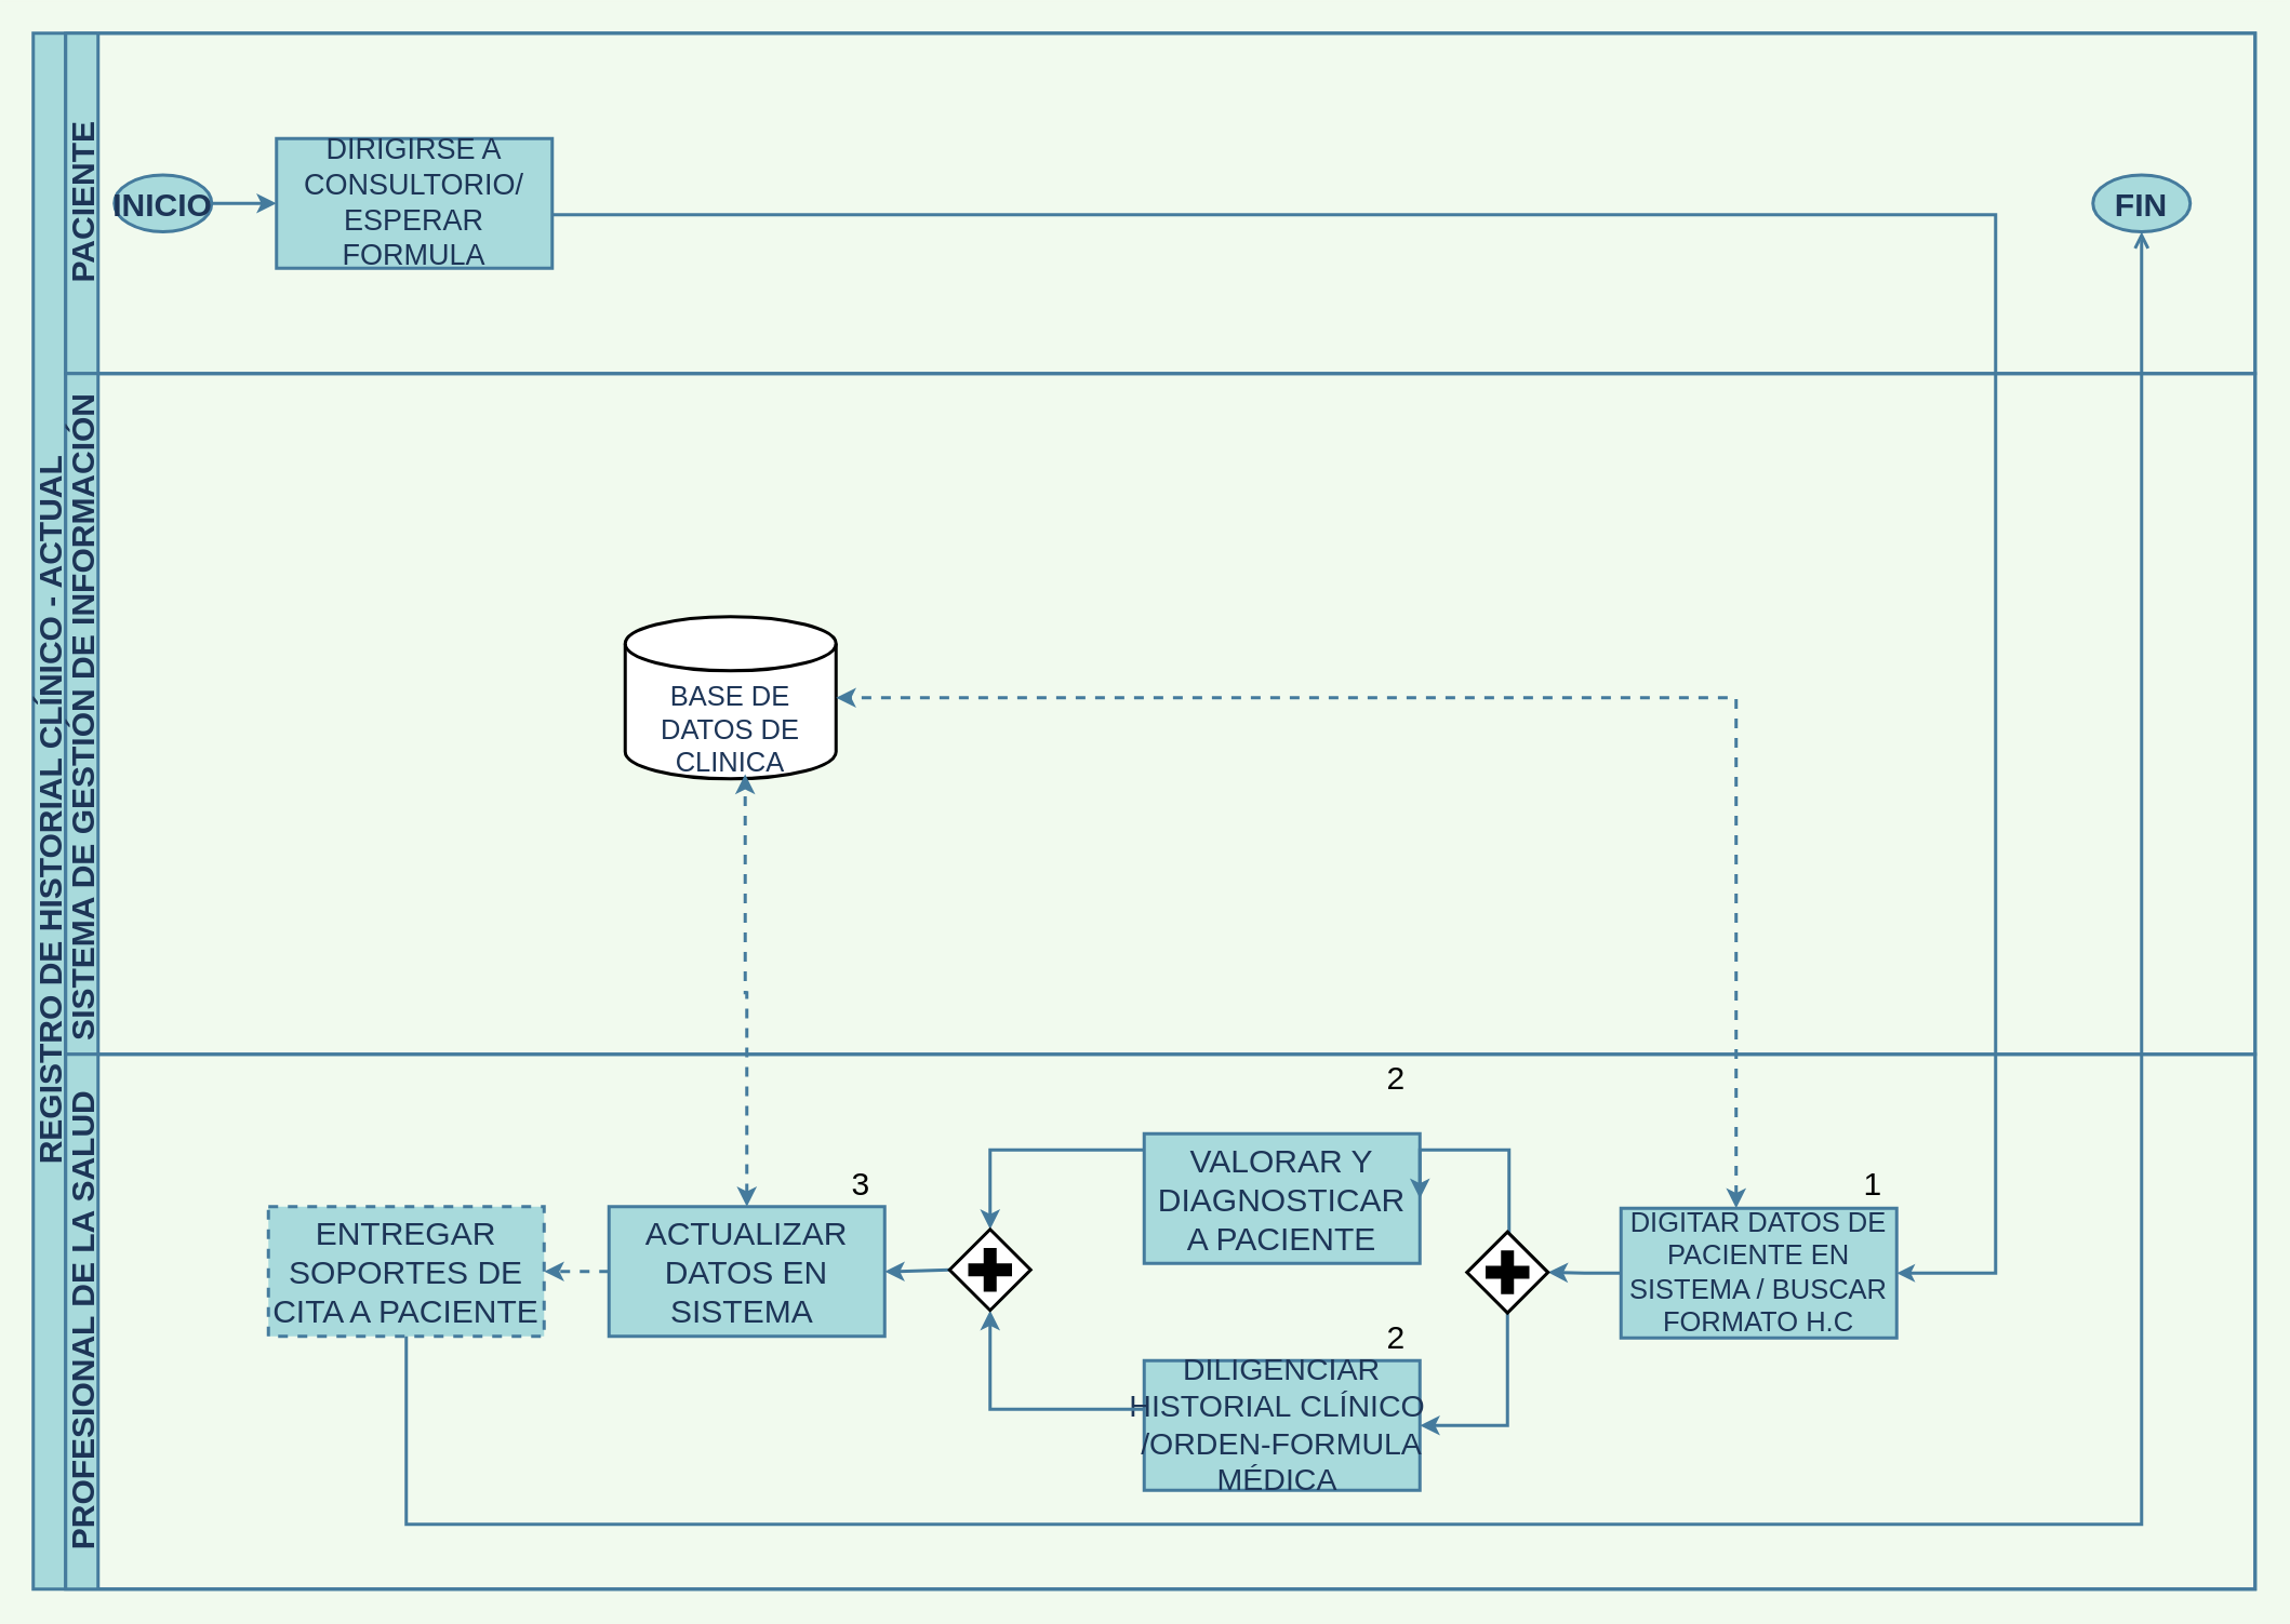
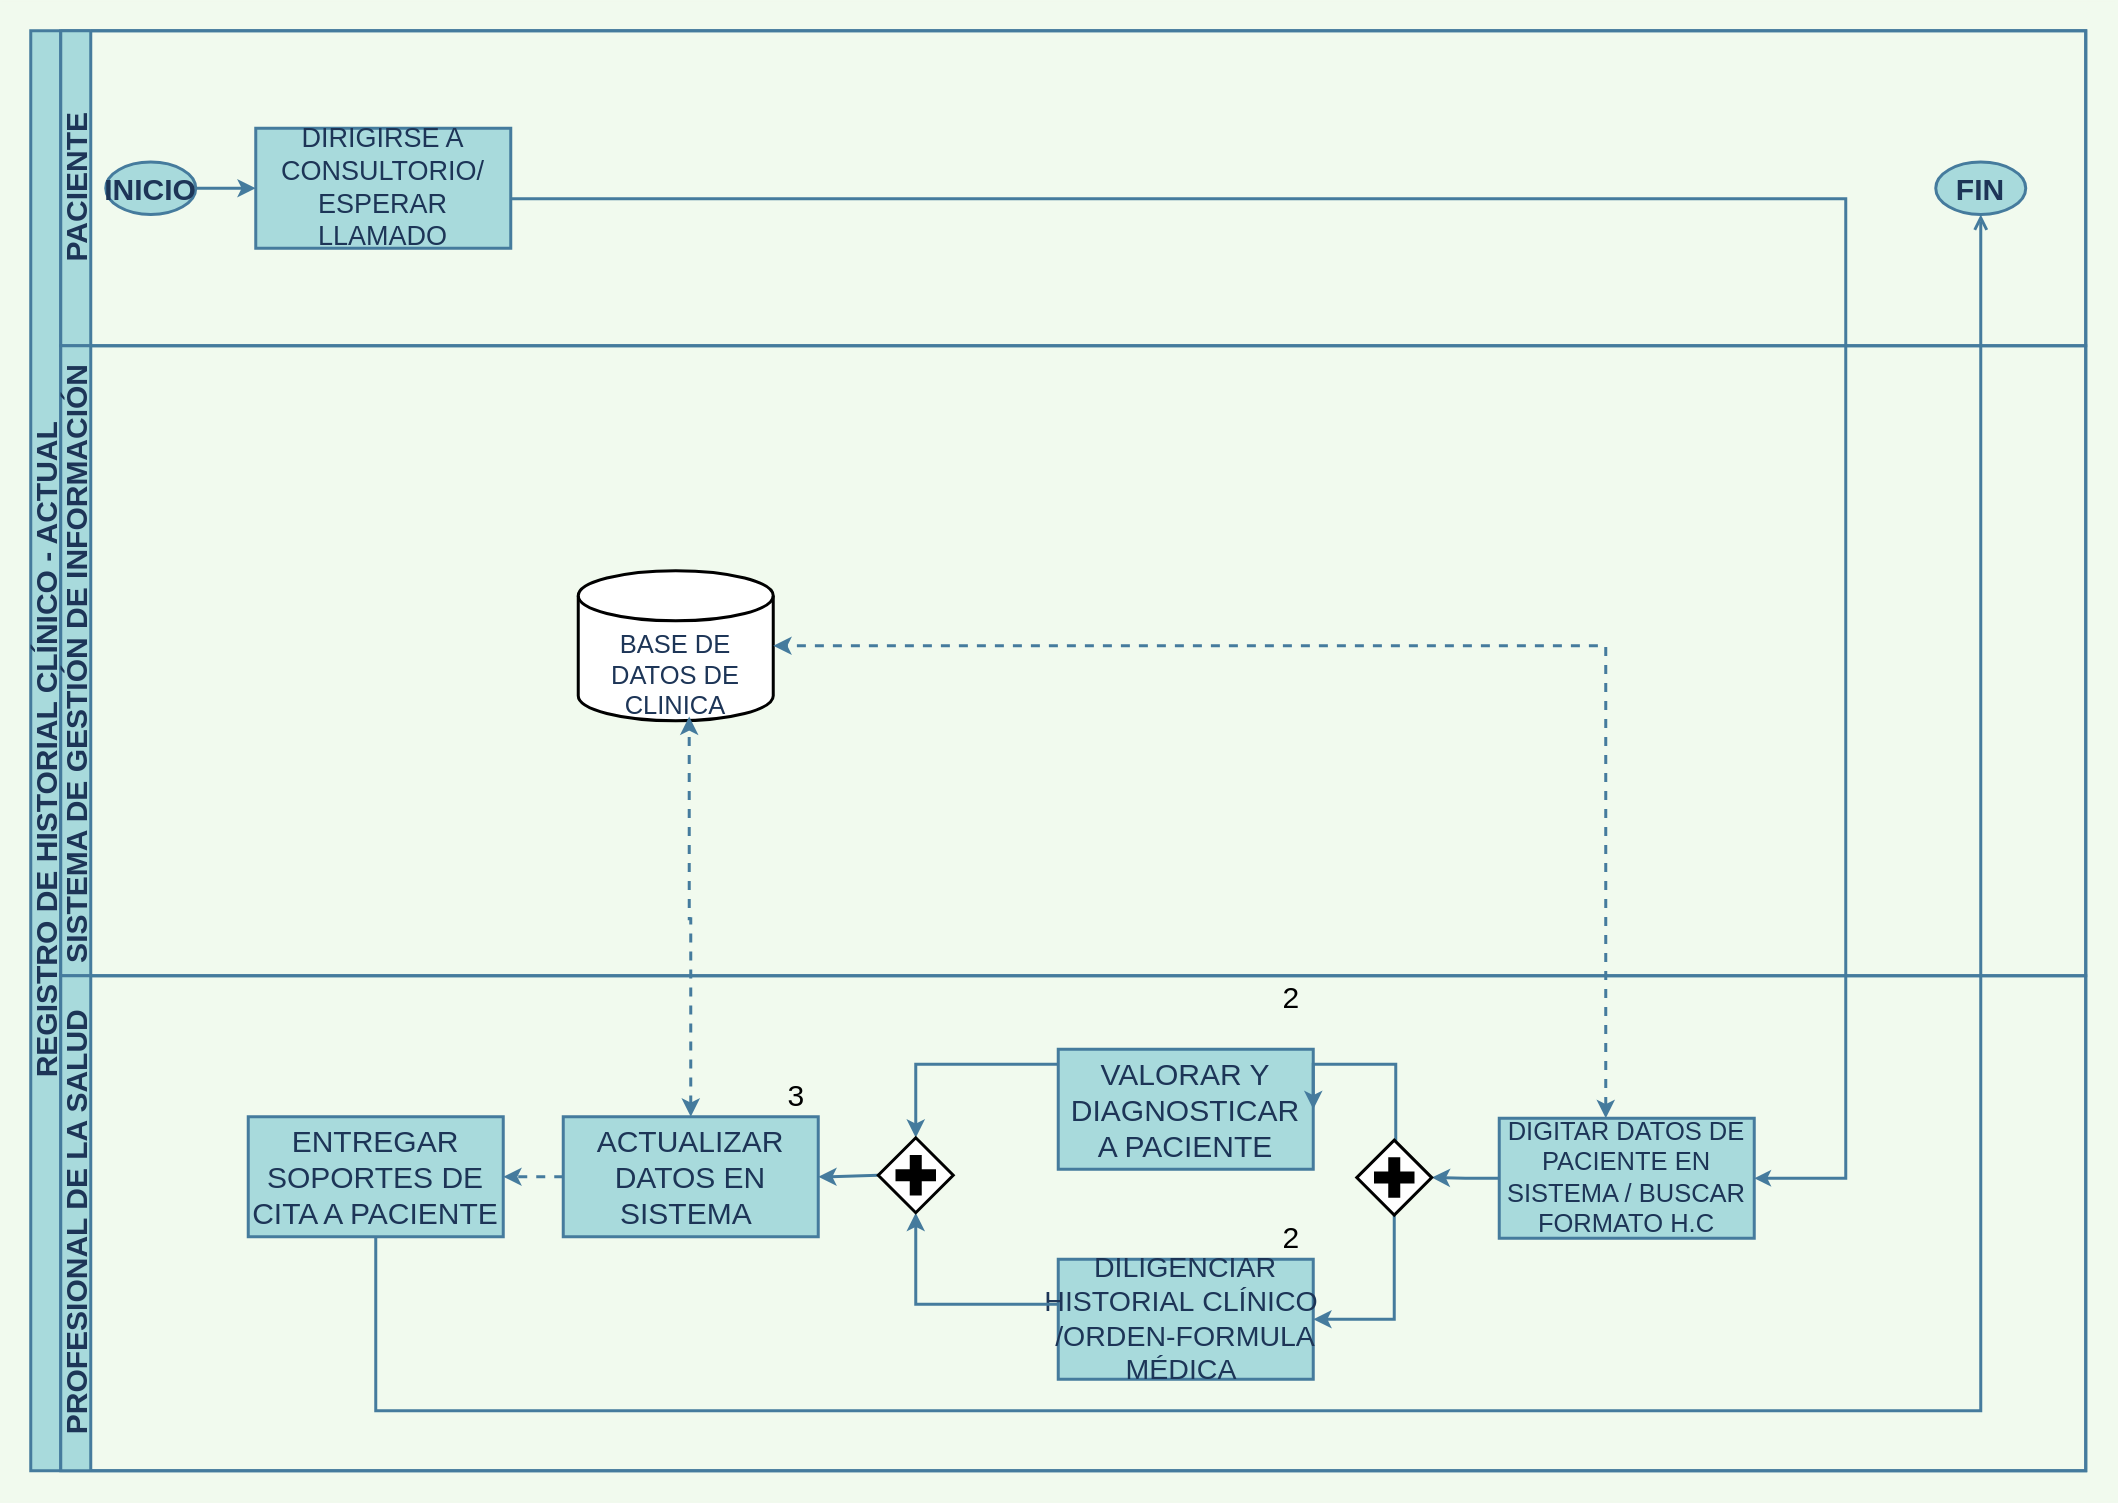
- <mxCell id="7" value="DIRIGIRSE A CONSULTORIO/&lt;br style=&quot;font-size: 18px;&quot;&gt;ESPERAR FORMULA" style="rounded=0;whiteSpace=wrap;html=1;fontSize=18;fontColor=#1D3557;strokeColor=#457B9D;fillColor=#A8DADC;align=center;verticalAlign=middle;movable=1;resizable=1;rotatable=1;deletable=1;editable=1;connectable=1;strokeWidth=2;" parent="3" vertex="1"><mxGeometry x="130" y="65" width="170" height="80" as="geometry" /></mxCell>
+ <mxCell id="7" value="DIRIGIRSE A CONSULTORIO/&lt;br style=&quot;font-size: 18px;&quot;&gt;ESPERAR LLAMADO" style="rounded=0;whiteSpace=wrap;html=1;fontSize=18;fontColor=#1D3557;strokeColor=#457B9D;fillColor=#A8DADC;align=center;verticalAlign=middle;movable=1;resizable=1;rotatable=1;deletable=1;editable=1;connectable=1;strokeWidth=2;" parent="3" vertex="1"><mxGeometry x="130" y="65" width="170" height="80" as="geometry" /></mxCell>
- <mxCell id="28" value="1" style="text;html=1;align=center;verticalAlign=middle;resizable=0;points=[];autosize=1;strokeColor=none;fillColor=none;fontSize=20;strokeWidth=2;" parent="12" vertex="1"><mxGeometry x="1099" y="64" width="30" height="30" as="geometry" /></mxCell>
- <mxCell id="18" value="&lt;font style=&quot;vertical-align: inherit; font-size: 20px;&quot;&gt;&lt;font style=&quot;vertical-align: inherit; font-size: 20px;&quot;&gt;ENTREGAR SOPORTES DE CITA A PACIENTE&lt;/font&gt;&lt;/font&gt;" style="rounded=0;whiteSpace=wrap;html=1;fontSize=20;fontColor=#1D3557;strokeColor=#457B9D;fillColor=#A8DADC;align=center;verticalAlign=middle;movable=1;resizable=1;rotatable=1;deletable=1;editable=1;connectable=1;strokeWidth=2;dashed=1;" parent="12" vertex="1"><mxGeometry x="125" y="94" width="170" height="80" as="geometry" /></mxCell>
+ <mxCell id="18" value="&lt;font style=&quot;vertical-align: inherit; font-size: 20px;&quot;&gt;&lt;font style=&quot;vertical-align: inherit; font-size: 20px;&quot;&gt;ENTREGAR SOPORTES DE CITA A PACIENTE&lt;/font&gt;&lt;/font&gt;" style="rounded=0;whiteSpace=wrap;html=1;fontSize=20;fontColor=#1D3557;strokeColor=#457B9D;fillColor=#A8DADC;align=center;verticalAlign=middle;movable=1;resizable=1;rotatable=1;deletable=1;editable=1;connectable=1;strokeWidth=2;" parent="12" vertex="1"><mxGeometry x="125" y="94" width="170" height="80" as="geometry" /></mxCell>
